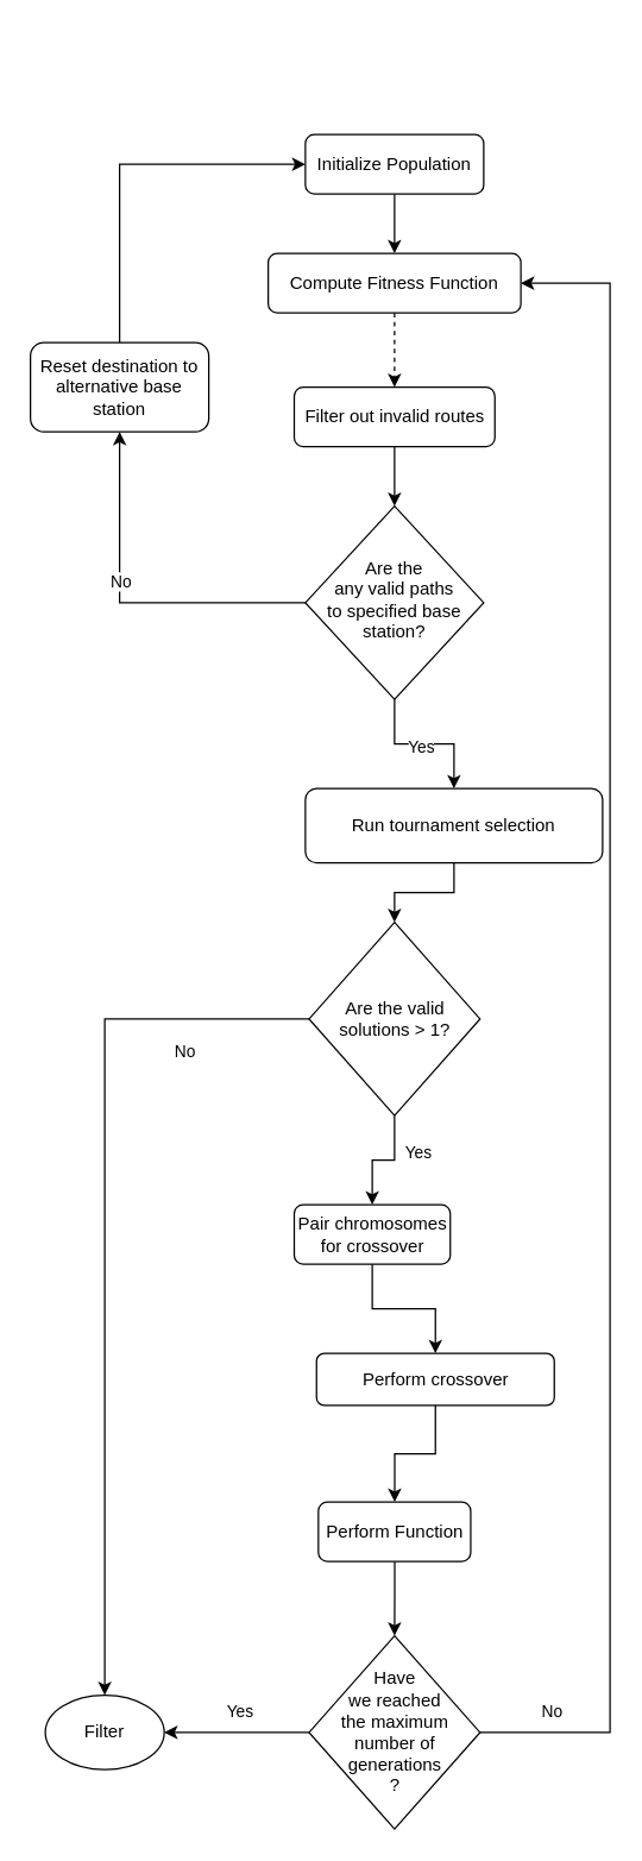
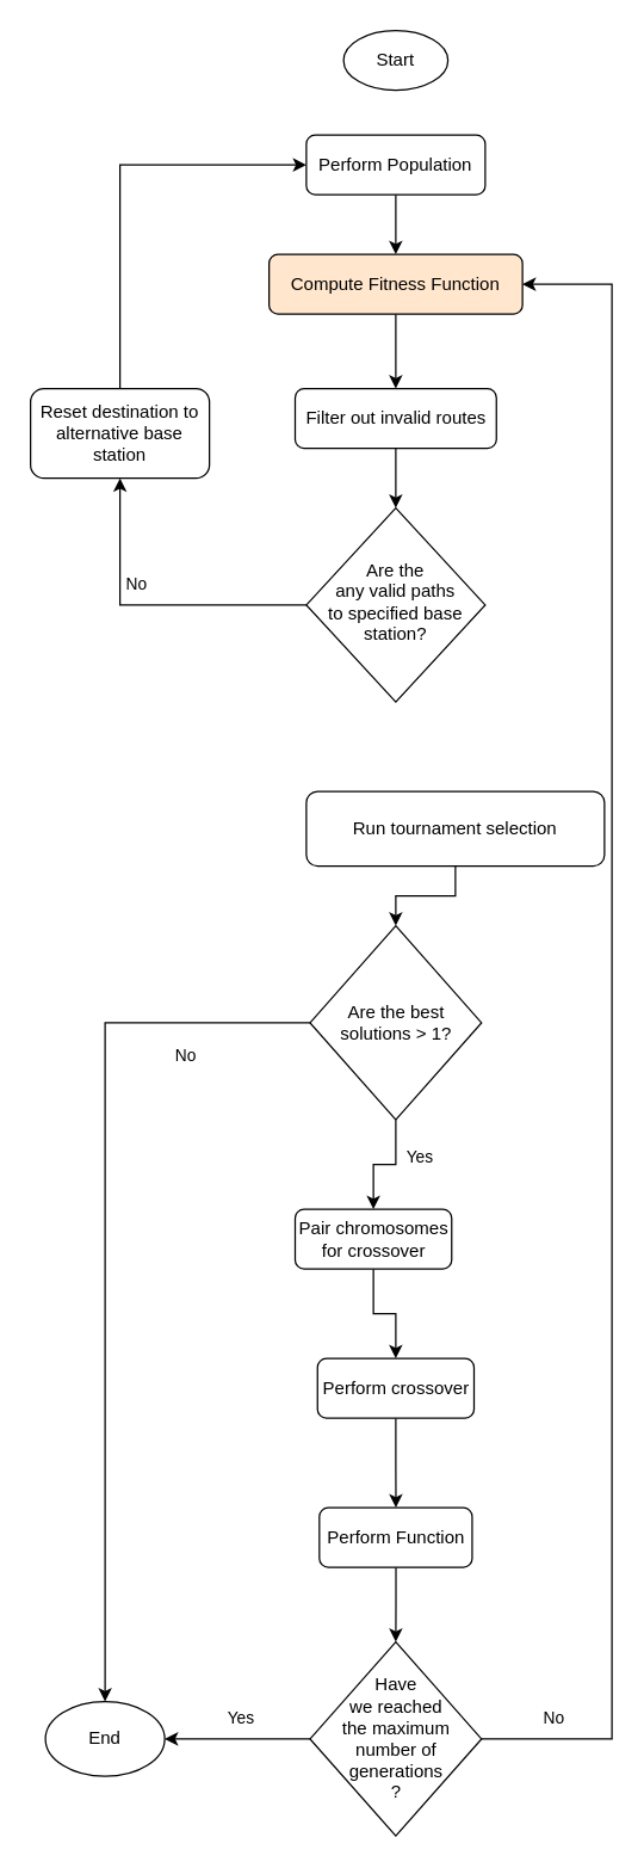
+ <mxCell id="15" value="Start" style="ellipse;whiteSpace=wrap;html=1;" vertex="1" parent="1"><mxGeometry x="230" width="70" height="40" as="geometry" y="20" /></mxCell>
- <mxCell id="3" value="Initialize Population" style="rounded=1;whiteSpace=wrap;html=1;fontSize=12;glass=0;strokeWidth=1;shadow=0;" parent="1" vertex="1"><mxGeometry x="205" y="90" width="120" height="40" as="geometry" /></mxCell>
+ <mxCell id="3" value="Perform Population" style="rounded=1;whiteSpace=wrap;html=1;fontSize=12;glass=0;strokeWidth=1;shadow=0;" parent="1" vertex="1"><mxGeometry x="205" y="90" width="120" height="40" as="geometry" /></mxCell>
- <mxCell id="10" value="Compute Fitness Function" style="rounded=1;whiteSpace=wrap;html=1;fontSize=12;glass=0;strokeWidth=1;shadow=0;" parent="1" vertex="1"><mxGeometry x="180" y="170" width="170" height="40" as="geometry" /></mxCell>
+ <mxCell id="10" value="Compute Fitness Function" style="rounded=1;whiteSpace=wrap;html=1;fontSize=12;glass=0;strokeWidth=1;shadow=0;fillColor=#ffe6cc;" parent="1" vertex="1"><mxGeometry x="180" y="170" width="170" height="40" as="geometry" /></mxCell>
- <mxCell id="9" value="" style="edgeStyle=orthogonalEdgeStyle;rounded=0;orthogonalLoop=1;jettySize=auto;html=1;dashed=1;" edge="1" parent="1" source="10" target="14"><mxGeometry relative="1" as="geometry" /></mxCell>
+ <mxCell id="9" value="" style="edgeStyle=orthogonalEdgeStyle;rounded=0;orthogonalLoop=1;jettySize=auto;html=1;" edge="1" parent="1" source="10" target="14"><mxGeometry relative="1" as="geometry" /></mxCell>
- <mxCell id="17" value="Reset destination to&lt;div&gt;alternative base station&lt;/div&gt;" style="rounded=1;whiteSpace=wrap;html=1;" vertex="1" parent="1"><mxGeometry x="20" y="230" width="120" height="60" as="geometry" /></mxCell>
+ <mxCell id="17" value="Reset destination to&lt;div&gt;alternative base station&lt;/div&gt;" style="rounded=1;whiteSpace=wrap;html=1;" vertex="1" parent="1"><mxGeometry x="20" y="260" width="120" height="60" as="geometry" /></mxCell>
- <mxCell id="6" style="edgeStyle=orthogonalEdgeStyle;rounded=0;orthogonalLoop=1;jettySize=auto;html=1;entryX=0.5;entryY=0;entryDx=0;entryDy=0;" edge="1" parent="1" source="8" target="12"><mxGeometry relative="1" as="geometry" /></mxCell>
- <mxCell id="7" value="Yes" style="edgeLabel;html=1;align=center;verticalAlign=middle;resizable=0;points=[];" vertex="1" connectable="0" parent="6"><mxGeometry x="-0.367" relative="1" as="geometry"><mxPoint x="15" y="1" as="offset" /></mxGeometry></mxCell>
- <mxCell id="23" value="Are the valid solutions &amp;gt; 1?" style="rhombus;whiteSpace=wrap;html=1;" vertex="1" parent="1"><mxGeometry x="207.5" y="620" width="115" height="130" as="geometry" /></mxCell>
+ <mxCell id="23" value="Are the best solutions &amp;gt; 1?" style="rhombus;whiteSpace=wrap;html=1;" vertex="1" parent="1"><mxGeometry x="207.5" y="620" width="115" height="130" as="geometry" /></mxCell>
- <mxCell id="28" value="Perform crossover" style="rounded=1;whiteSpace=wrap;html=1;" vertex="1" parent="1"><mxGeometry x="212.5" y="910" width="160" height="35" as="geometry" /></mxCell>
+ <mxCell id="28" value="Perform crossover" style="rounded=1;whiteSpace=wrap;html=1;" vertex="1" parent="1"><mxGeometry x="212.5" y="910" width="105" height="40" as="geometry" /></mxCell>
- <mxCell id="24" value="Filter" style="ellipse;whiteSpace=wrap;html=1;" vertex="1" parent="1"><mxGeometry x="30" y="1140" width="80" height="50" as="geometry" /></mxCell>
+ <mxCell id="24" value="End" style="ellipse;whiteSpace=wrap;html=1;" vertex="1" parent="1"><mxGeometry x="30" y="1140" width="80" height="50" as="geometry" /></mxCell>
